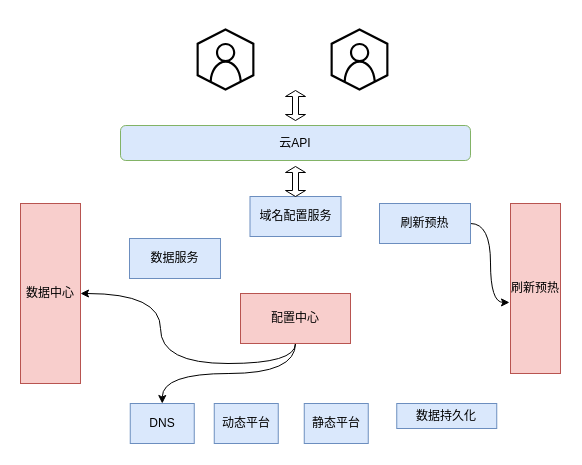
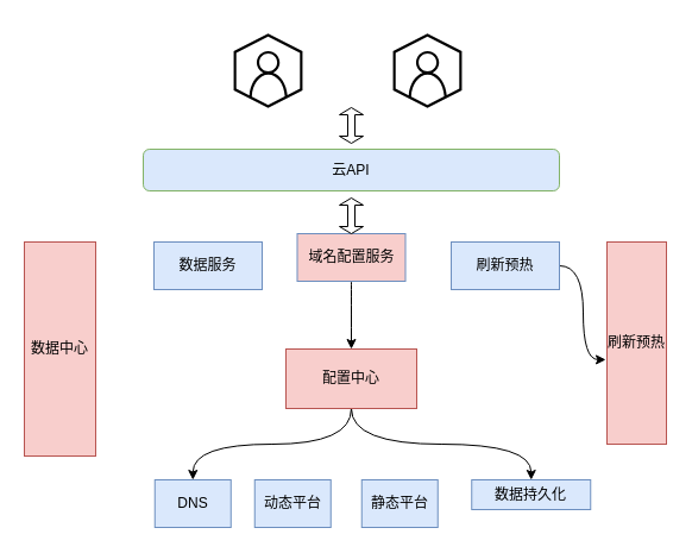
- <mxCell id="6" value="域名配置服务" style="rounded=0;whiteSpace=wrap;html=1;fillColor=#dae8fc;strokeColor=#6c8ebf;" vertex="1" parent="1"><mxGeometry x="249.5" y="196" width="91" height="40" as="geometry" /></mxCell>
+ <mxCell id="6" value="域名配置服务" style="rounded=0;whiteSpace=wrap;html=1;fillColor=#f8cecc;strokeColor=#6c8ebf;" vertex="1" parent="1"><mxGeometry x="249.5" y="196" width="91" height="40" as="geometry" /></mxCell>
- <mxCell id="7" value="数据服务" style="rounded=0;whiteSpace=wrap;html=1;fillColor=#dae8fc;strokeColor=#6c8ebf;" vertex="1" parent="1"><mxGeometry x="129" y="238" width="91" height="40" as="geometry" /></mxCell>
+ <mxCell id="7" value="数据服务" style="rounded=0;whiteSpace=wrap;html=1;fillColor=#dae8fc;strokeColor=#6c8ebf;" vertex="1" parent="1"><mxGeometry x="129" y="203" width="91" height="40" as="geometry" /></mxCell>
+ <mxCell id="5" style="edgeStyle=orthogonalEdgeStyle;curved=1;rounded=0;orthogonalLoop=1;jettySize=auto;html=1;exitX=0.5;exitY=1;exitDx=0;exitDy=0;entryX=0.5;entryY=0;entryDx=0;entryDy=0;" edge="1" parent="1" source="6" target="12"><mxGeometry relative="1" as="geometry" /></mxCell>
- <mxCell id="11" style="edgeStyle=orthogonalEdgeStyle;curved=1;rounded=0;orthogonalLoop=1;jettySize=auto;html=1;exitX=0.5;exitY=1;exitDx=0;exitDy=0;" edge="1" parent="1" source="12" target="17"><mxGeometry relative="1" as="geometry" /></mxCell>
+ <mxCell id="11" style="edgeStyle=orthogonalEdgeStyle;curved=1;rounded=0;orthogonalLoop=1;jettySize=auto;html=1;exitX=0.5;exitY=1;exitDx=0;exitDy=0;entryX=0.5;entryY=0;entryDx=0;entryDy=0;" edge="1" parent="1" source="12" target="16"><mxGeometry relative="1" as="geometry" /></mxCell>
